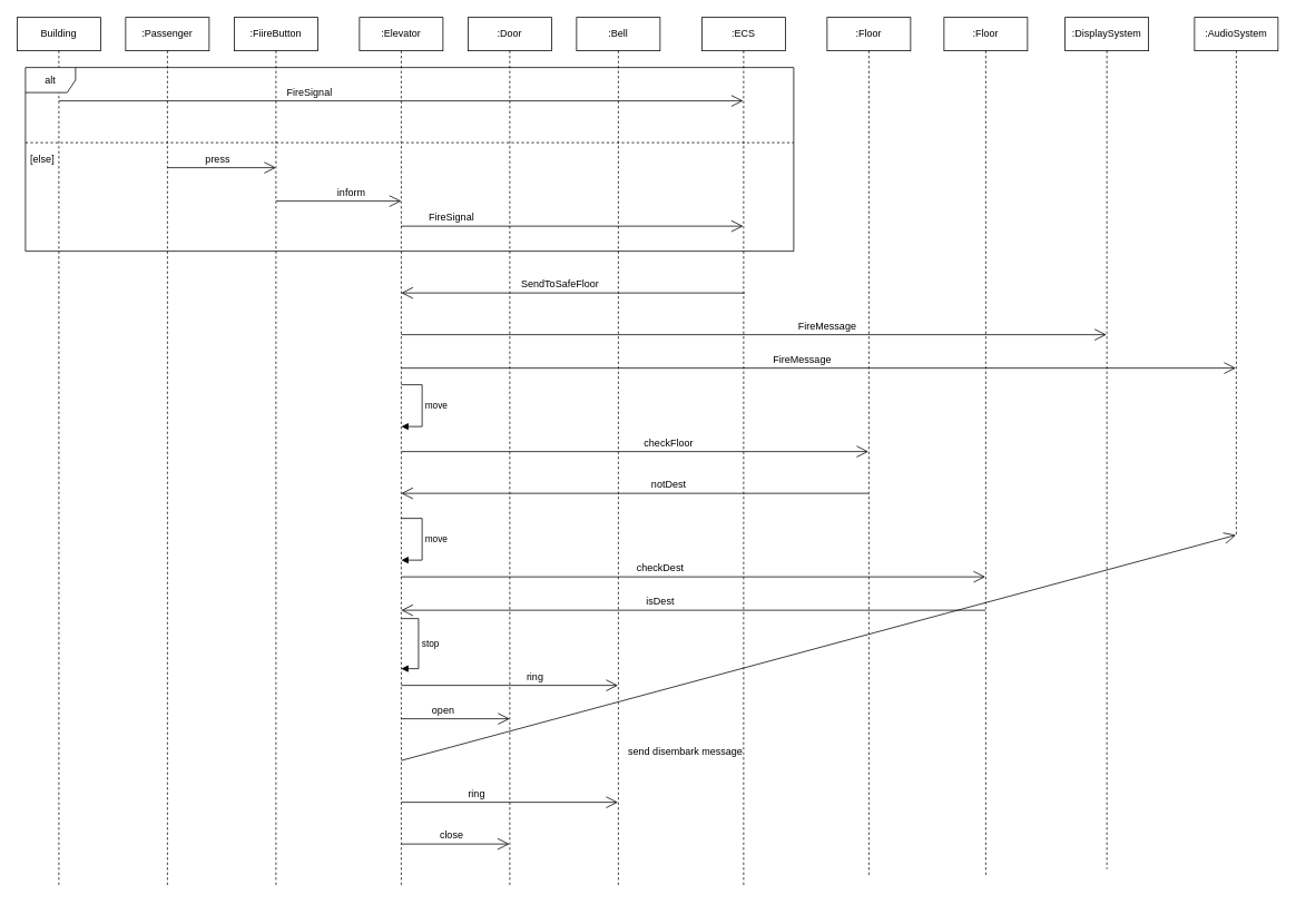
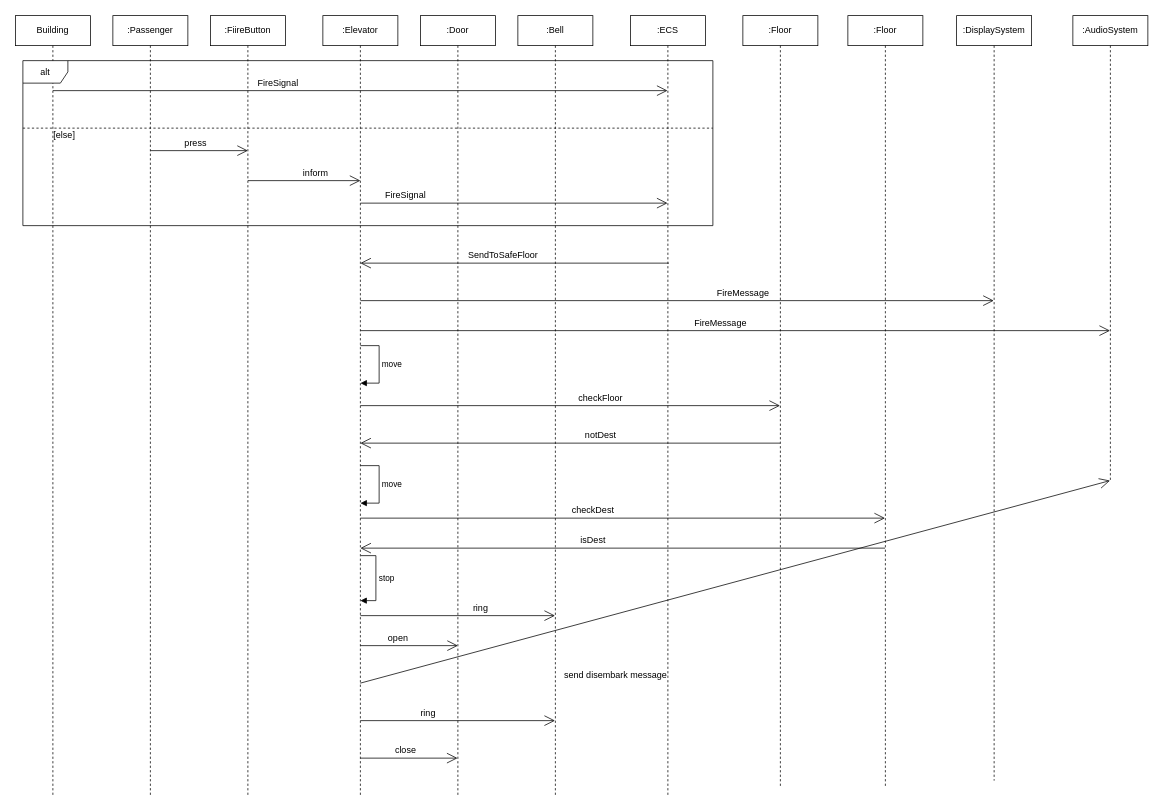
- <mxCell id="50" value="[else]" style="text;html=1;align=center;verticalAlign=middle;resizable=0;points=[];autosize=1;" vertex="1" parent="1"><mxGeometry x="30" y="180" width="40" height="20" as="geometry" /></mxCell>
+ <mxCell id="50" value="[else]" style="text;html=1;align=center;verticalAlign=middle;resizable=0;points=[];autosize=1;" vertex="1" parent="1"><mxGeometry x="65" y="170" width="40" height="20" as="geometry" /></mxCell>
